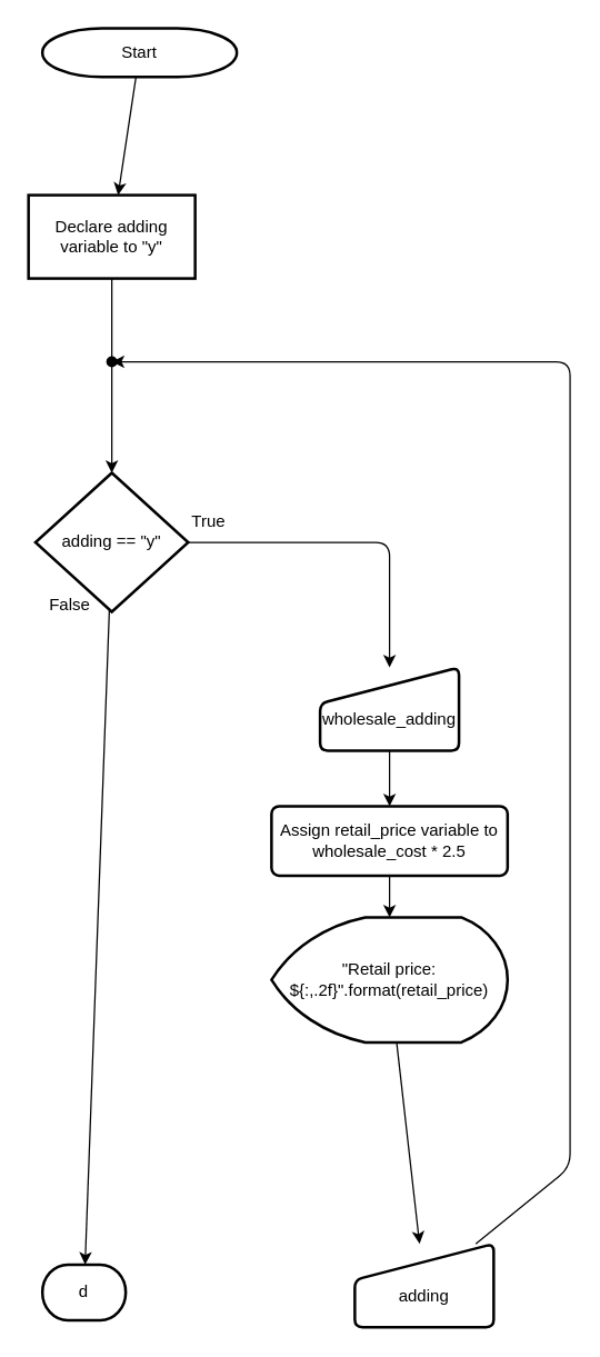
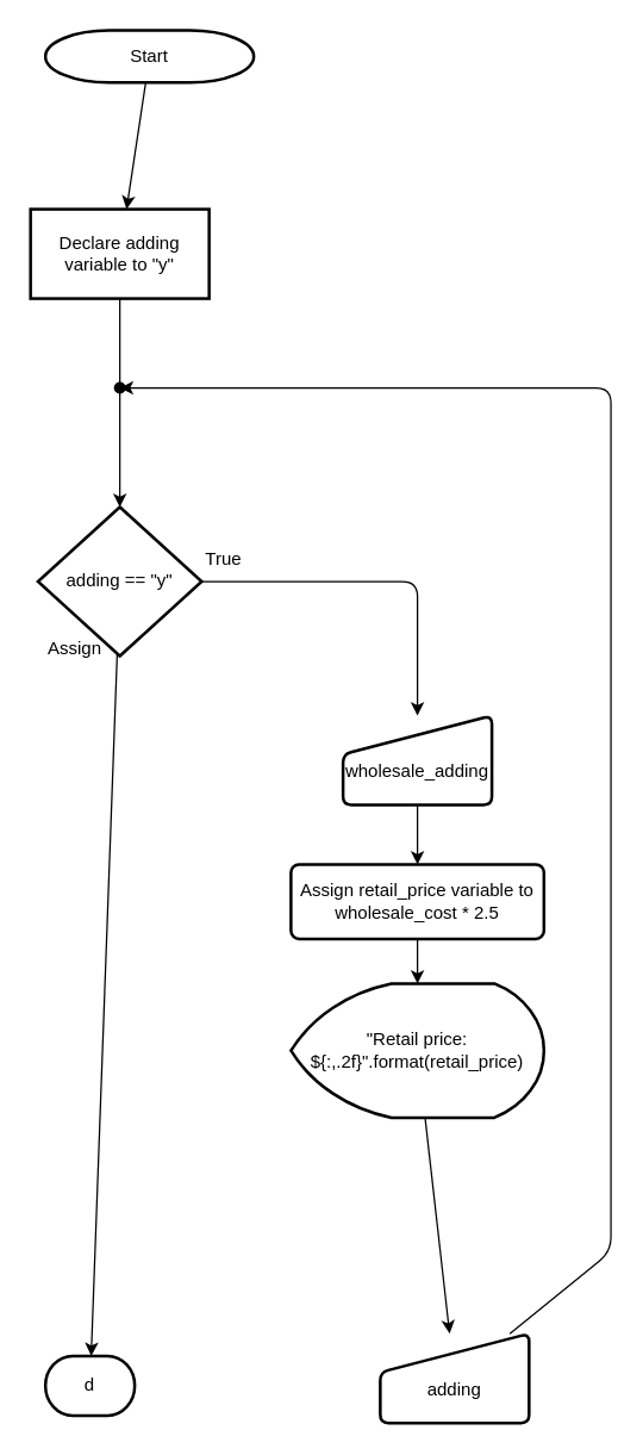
- <mxCell id="20" value="False" style="text;html=1;strokeColor=none;fillColor=none;align=center;verticalAlign=middle;whiteSpace=wrap;rounded=0;" parent="1" vertex="1"><mxGeometry x="20" y="420" width="60" height="30" as="geometry" /></mxCell>
+ <mxCell id="20" value="Assign" style="text;html=1;strokeColor=none;fillColor=none;align=center;verticalAlign=middle;whiteSpace=wrap;rounded=0;" parent="1" vertex="1"><mxGeometry x="20" y="420" width="60" height="30" as="geometry" /></mxCell>
